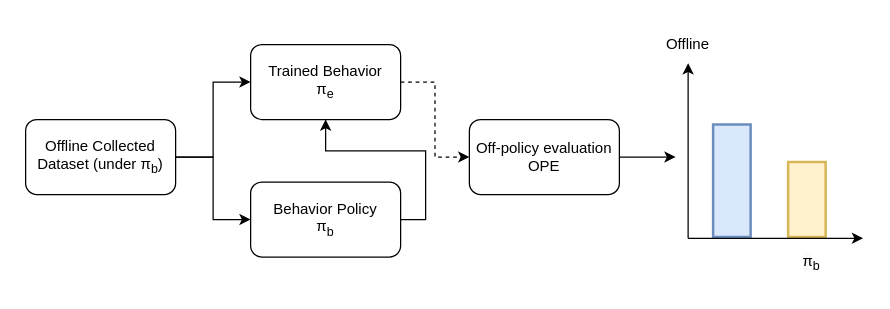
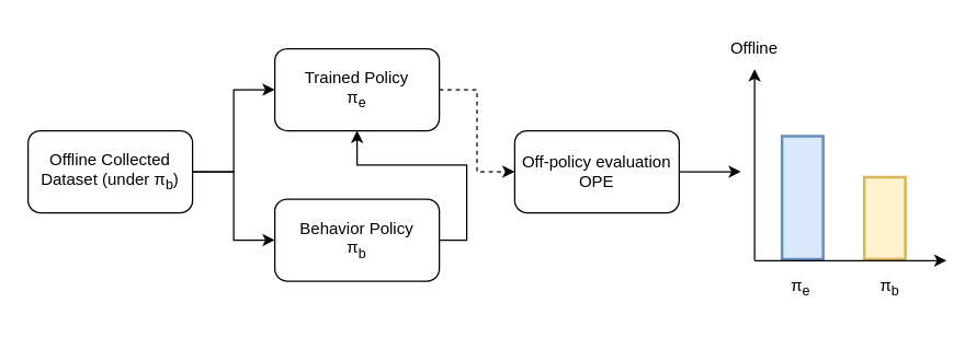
- <mxCell id="3" value="Trained Behavior&lt;div&gt;π&lt;sub&gt;e&lt;/sub&gt;&lt;br&gt;&lt;/div&gt;" style="rounded=1;whiteSpace=wrap;html=1;" vertex="1" parent="1"><mxGeometry x="200" y="35" width="120" height="60" as="geometry" /></mxCell>
+ <mxCell id="3" value="Trained Policy&lt;div&gt;π&lt;sub&gt;e&lt;/sub&gt;&lt;br&gt;&lt;/div&gt;" style="rounded=1;whiteSpace=wrap;html=1;" vertex="1" parent="1"><mxGeometry x="200" y="35" width="120" height="60" as="geometry" /></mxCell>
+ <mxCell id="16" value="&lt;span style=&quot;color: rgb(0, 0, 0); font-family: Helvetica; font-size: 12px; font-style: normal; font-variant-ligatures: normal; font-variant-caps: normal; font-weight: 400; letter-spacing: normal; orphans: 2; text-align: center; text-indent: 0px; text-transform: none; widows: 2; word-spacing: 0px; -webkit-text-stroke-width: 0px; white-space: normal; background-color: rgb(251, 251, 251); text-decoration-thickness: initial; text-decoration-style: initial; text-decoration-color: initial; display: inline !important; float: none;&quot;&gt;π&lt;/span&gt;&lt;sub style=&quot;forced-color-adjust: none; color: rgb(0, 0, 0); font-family: Helvetica; font-style: normal; font-variant-ligatures: normal; font-variant-caps: normal; font-weight: 400; letter-spacing: normal; orphans: 2; text-align: center; text-indent: 0px; text-transform: none; widows: 2; word-spacing: 0px; -webkit-text-stroke-width: 0px; white-space: normal; background-color: rgb(251, 251, 251); text-decoration-thickness: initial; text-decoration-style: initial; text-decoration-color: initial;&quot;&gt;e&lt;/sub&gt;" style="text;whiteSpace=wrap;html=1;" vertex="1" parent="1"><mxGeometry x="575" y="195" width="20" height="30" as="geometry" /></mxCell>
